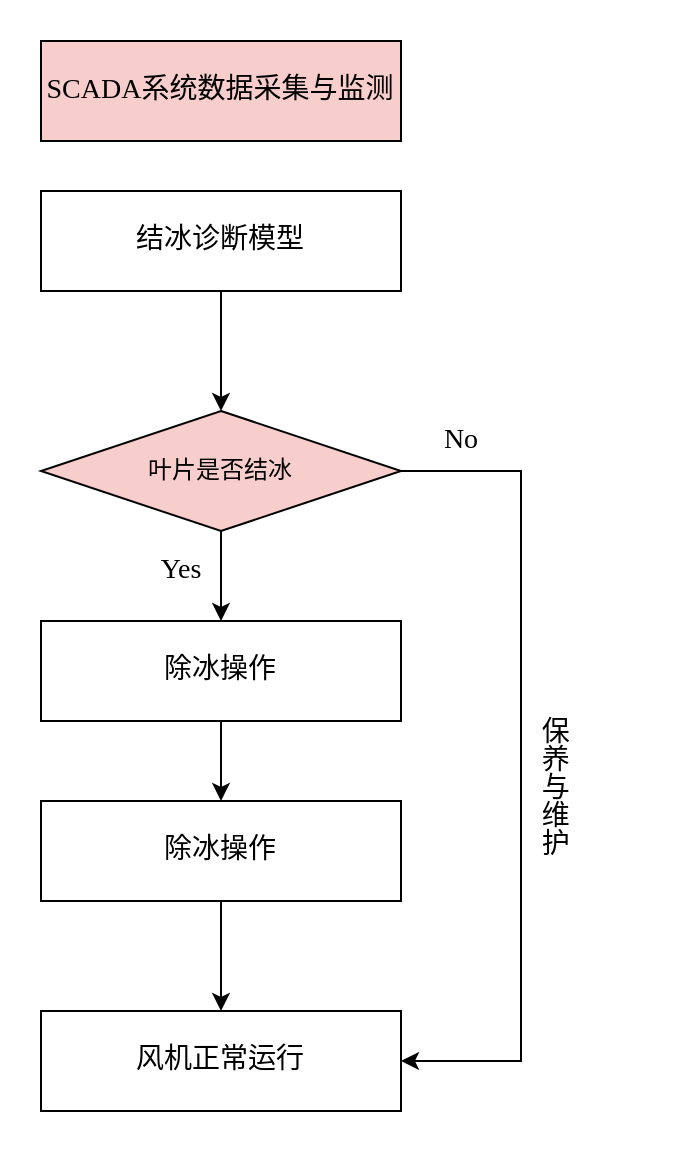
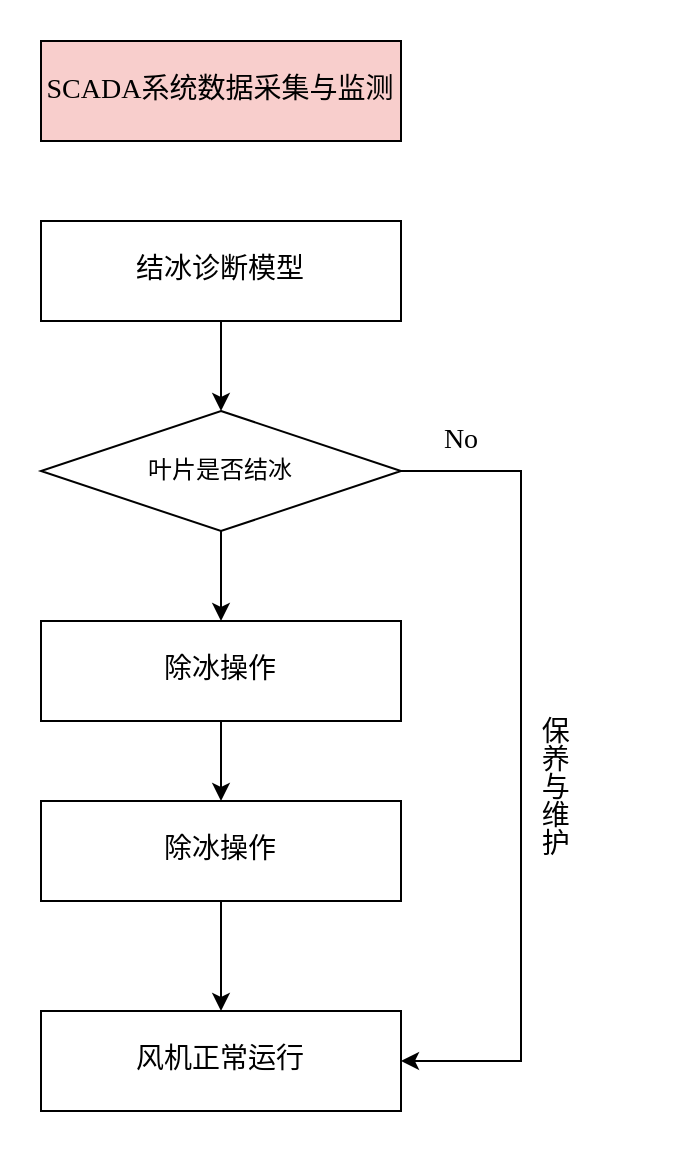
- <mxCell id="4" value="&lt;font face=&quot;SimSun&quot; style=&quot;font-size: 14px;&quot;&gt;结冰诊断模型&lt;/font&gt;" style="rounded=0;whiteSpace=wrap;html=1;" vertex="1" parent="1"><mxGeometry x="20" y="95" width="180" height="50" as="geometry" /></mxCell>
+ <mxCell id="4" value="&lt;font face=&quot;SimSun&quot; style=&quot;font-size: 14px;&quot;&gt;结冰诊断模型&lt;/font&gt;" style="rounded=0;whiteSpace=wrap;html=1;" vertex="1" parent="1"><mxGeometry x="20" y="110" width="180" height="50" as="geometry" /></mxCell>
- <mxCell id="7" value="&lt;font face=&quot;SimSun&quot;&gt;叶片是否结冰&lt;/font&gt;" style="rhombus;whiteSpace=wrap;html=1;fillColor=#f8cecc;" vertex="1" parent="1"><mxGeometry x="20" y="205" width="180" height="60" as="geometry" /></mxCell>
+ <mxCell id="7" value="&lt;font face=&quot;SimSun&quot;&gt;叶片是否结冰&lt;/font&gt;" style="rhombus;whiteSpace=wrap;html=1;" vertex="1" parent="1"><mxGeometry x="20" y="205" width="180" height="60" as="geometry" /></mxCell>
- <mxCell id="13" value="&lt;font style=&quot;font-size: 14px;&quot;&gt;Yes&lt;/font&gt;" style="text;html=1;align=center;verticalAlign=middle;resizable=0;points=[];autosize=1;strokeColor=none;fillColor=none;fontFamily=Times New Roman;" vertex="1" parent="1"><mxGeometry x="70" y="270" width="40" height="30" as="geometry" /></mxCell>
